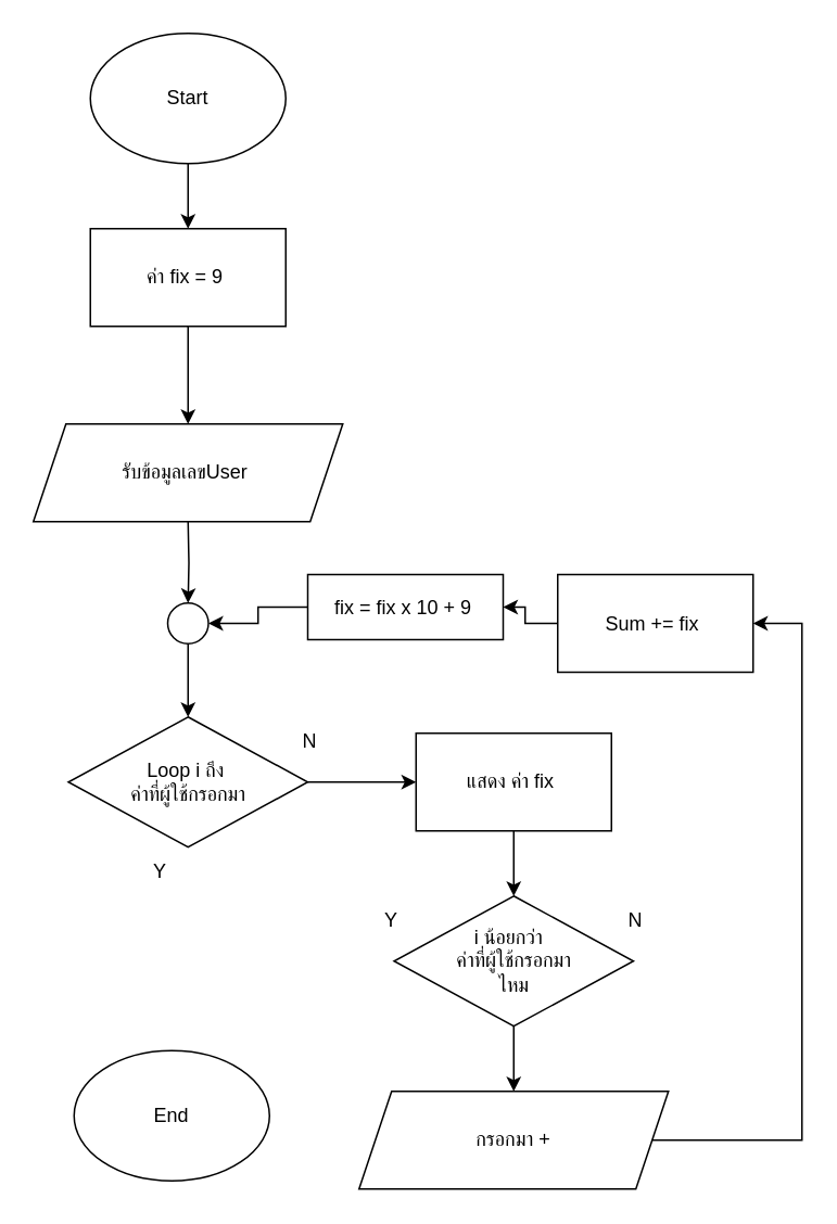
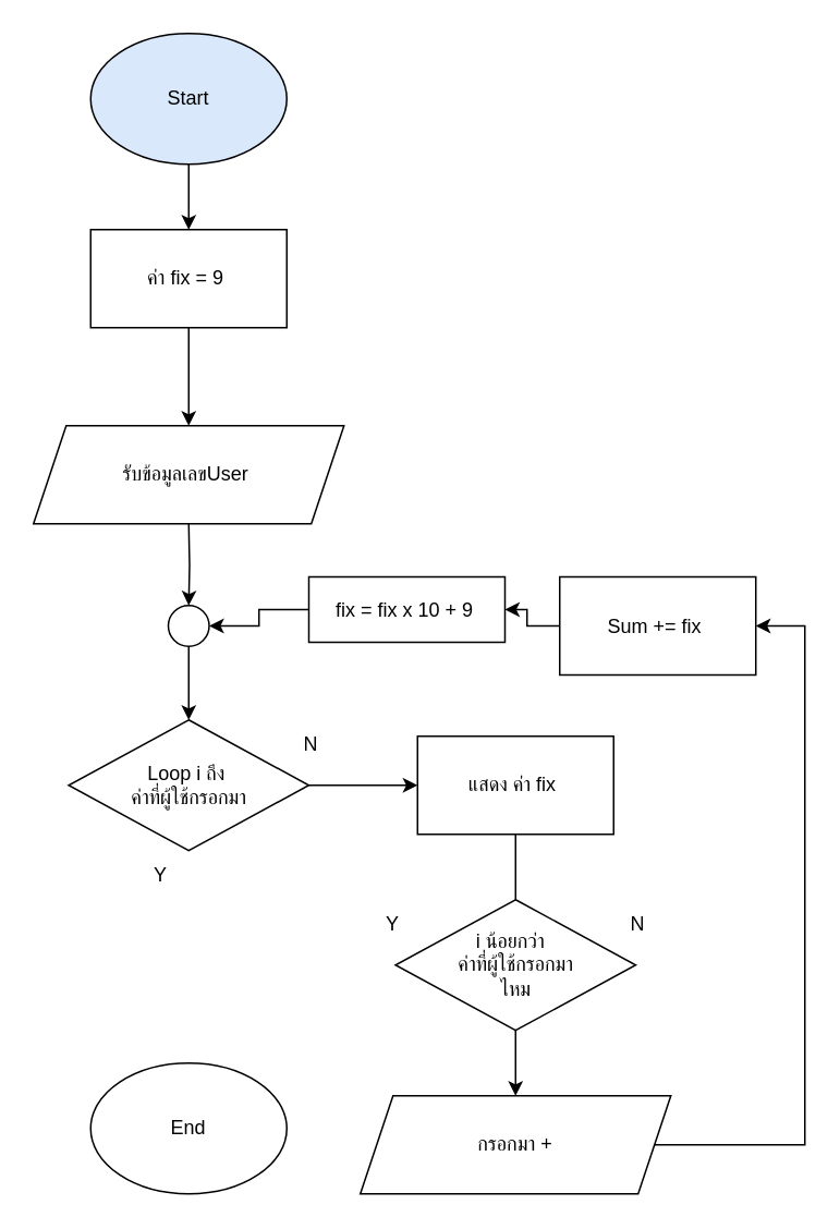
- <mxCell id="3" value="Start" style="ellipse;whiteSpace=wrap;html=1;" vertex="1" parent="1"><mxGeometry x="55" y="20" width="120" height="80" as="geometry" /></mxCell>
+ <mxCell id="3" value="Start" style="ellipse;whiteSpace=wrap;html=1;fillColor=#dae8fc;" vertex="1" parent="1"><mxGeometry x="55" y="20" width="120" height="80" as="geometry" /></mxCell>
- <mxCell id="19" value="" style="edgeStyle=orthogonalEdgeStyle;rounded=0;orthogonalLoop=1;jettySize=auto;html=1;" edge="1" parent="1" source="20" target="13"><mxGeometry relative="1" as="geometry" /></mxCell>
+ <mxCell id="19" value="" style="edgeStyle=orthogonalEdgeStyle;rounded=0;orthogonalLoop=1;jettySize=auto;html=1;endArrow=none;" edge="1" parent="1" source="20" target="13"><mxGeometry relative="1" as="geometry" /></mxCell>
- <mxCell id="18" value="End" style="ellipse;whiteSpace=wrap;html=1;" vertex="1" parent="1"><mxGeometry x="45" y="645" width="120" height="80" as="geometry" /></mxCell>
+ <mxCell id="18" value="End" style="ellipse;whiteSpace=wrap;html=1;" vertex="1" parent="1"><mxGeometry x="55" y="650" width="120" height="80" as="geometry" /></mxCell>
